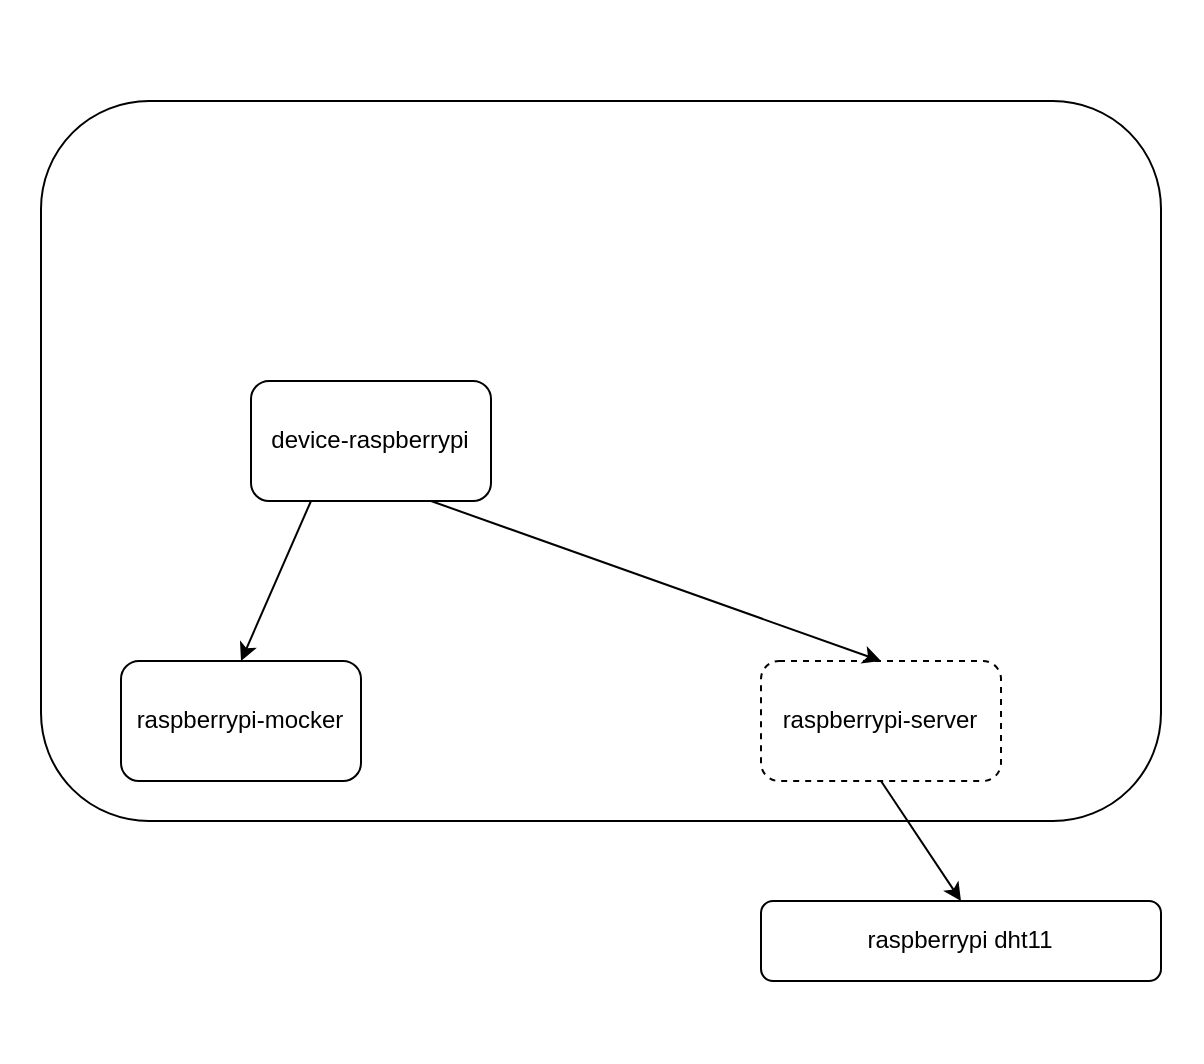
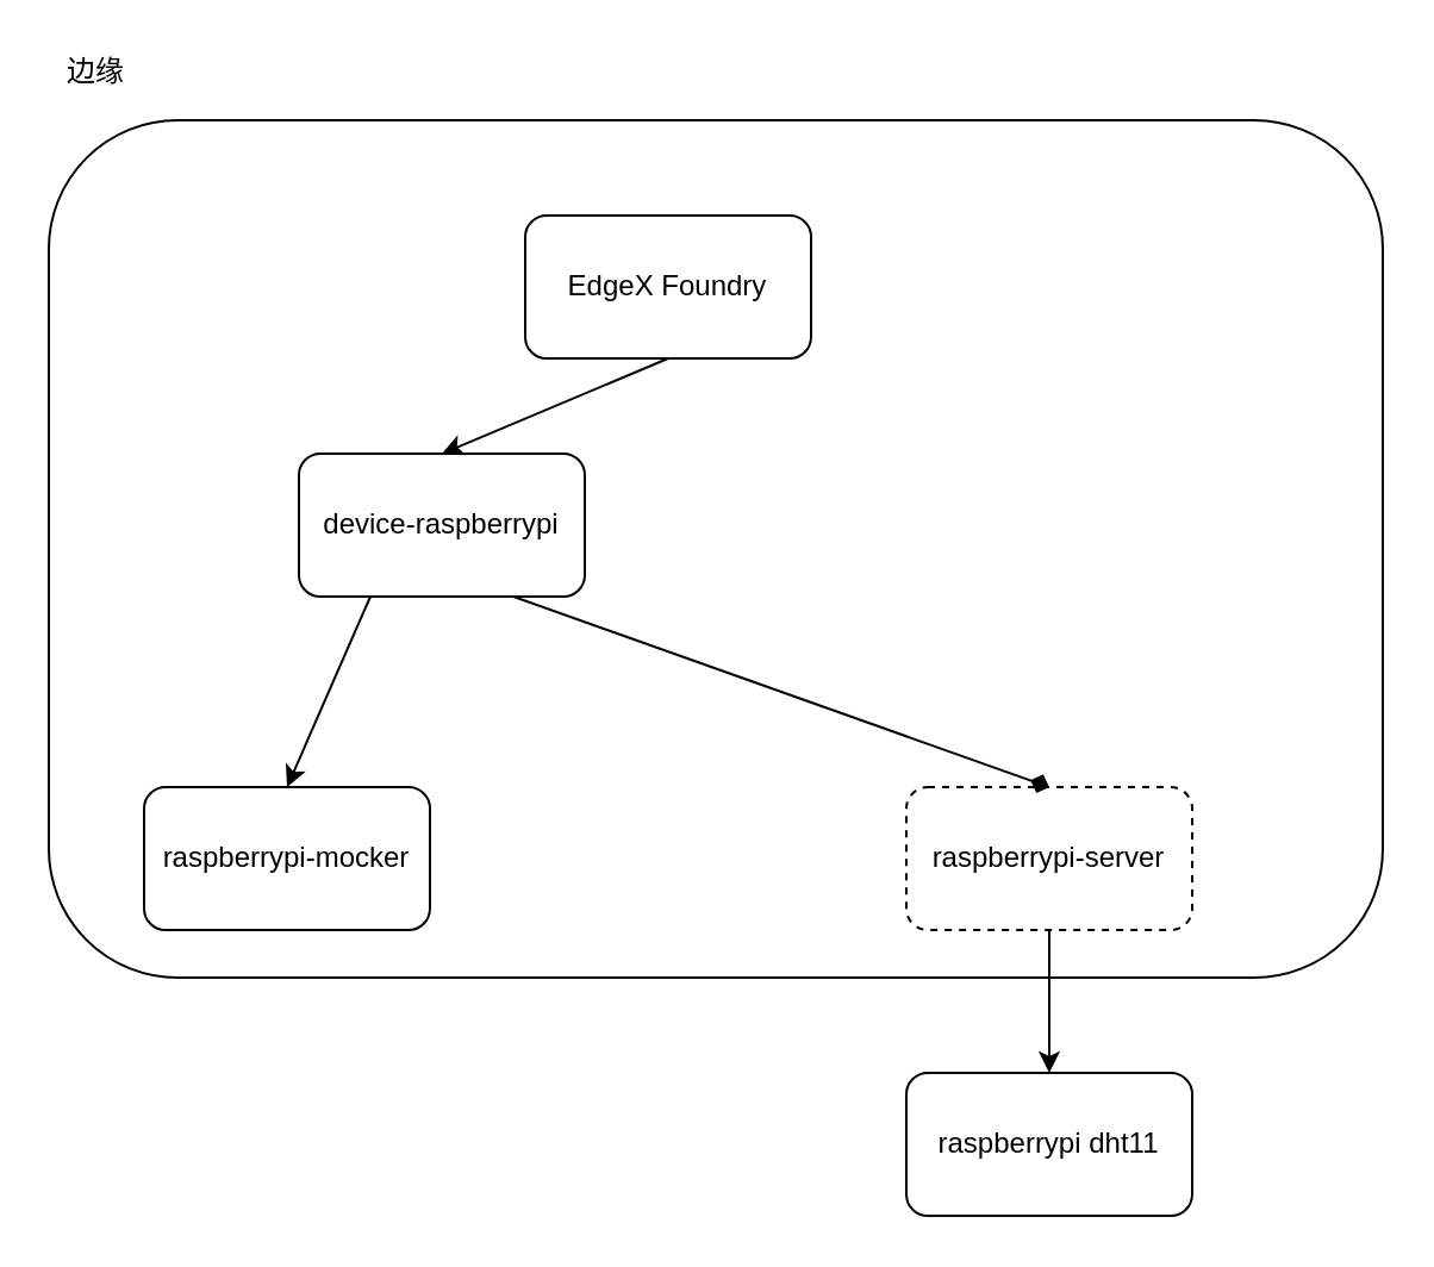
+ <mxCell id="12" value="边缘" style="text;html=1;strokeColor=none;fillColor=none;align=center;verticalAlign=middle;whiteSpace=wrap;rounded=0;" vertex="1" parent="1"><mxGeometry x="20" y="20" width="40" height="20" as="geometry" /></mxCell>
+ <mxCell id="10" value="EdgeX Foundry" style="rounded=1;whiteSpace=wrap;html=1;" vertex="1" parent="1"><mxGeometry x="220" y="90" width="120" height="60" as="geometry" /></mxCell>
+ <mxCell id="11" value="" style="endArrow=classic;html=1;exitX=0.5;exitY=1;exitDx=0;exitDy=0;entryX=0.5;entryY=0;entryDx=0;entryDy=0;" edge="1" parent="1" source="10" target="3"><mxGeometry width="50" height="50" relative="1" as="geometry"><mxPoint x="130" y="200" as="sourcePoint" /><mxPoint x="180" y="150" as="targetPoint" /></mxGeometry></mxCell>
- <mxCell id="8" value="" style="endArrow=classic;html=1;exitX=0.75;exitY=1;exitDx=0;exitDy=0;entryX=0.5;entryY=0;entryDx=0;entryDy=0;" edge="1" parent="1" source="3" target="5"><mxGeometry width="50" height="50" relative="1" as="geometry"><mxPoint x="450" y="340" as="sourcePoint" /><mxPoint x="500" y="290" as="targetPoint" /></mxGeometry></mxCell>
+ <mxCell id="8" value="" style="endArrow=diamond;html=1;exitX=0.75;exitY=1;exitDx=0;exitDy=0;entryX=0.5;entryY=0;entryDx=0;entryDy=0;" edge="1" parent="1" source="3" target="5"><mxGeometry width="50" height="50" relative="1" as="geometry"><mxPoint x="450" y="340" as="sourcePoint" /><mxPoint x="500" y="290" as="targetPoint" /></mxGeometry></mxCell>
- <mxCell id="6" value="&lt;span&gt;raspberrypi dht11&lt;/span&gt;" style="rounded=1;whiteSpace=wrap;html=1;" vertex="1" parent="1"><mxGeometry x="380" y="450" width="200" height="40" as="geometry" /></mxCell>
+ <mxCell id="6" value="&lt;span&gt;raspberrypi dht11&lt;/span&gt;" style="rounded=1;whiteSpace=wrap;html=1;" vertex="1" parent="1"><mxGeometry x="380" y="450" width="120" height="60" as="geometry" /></mxCell>
